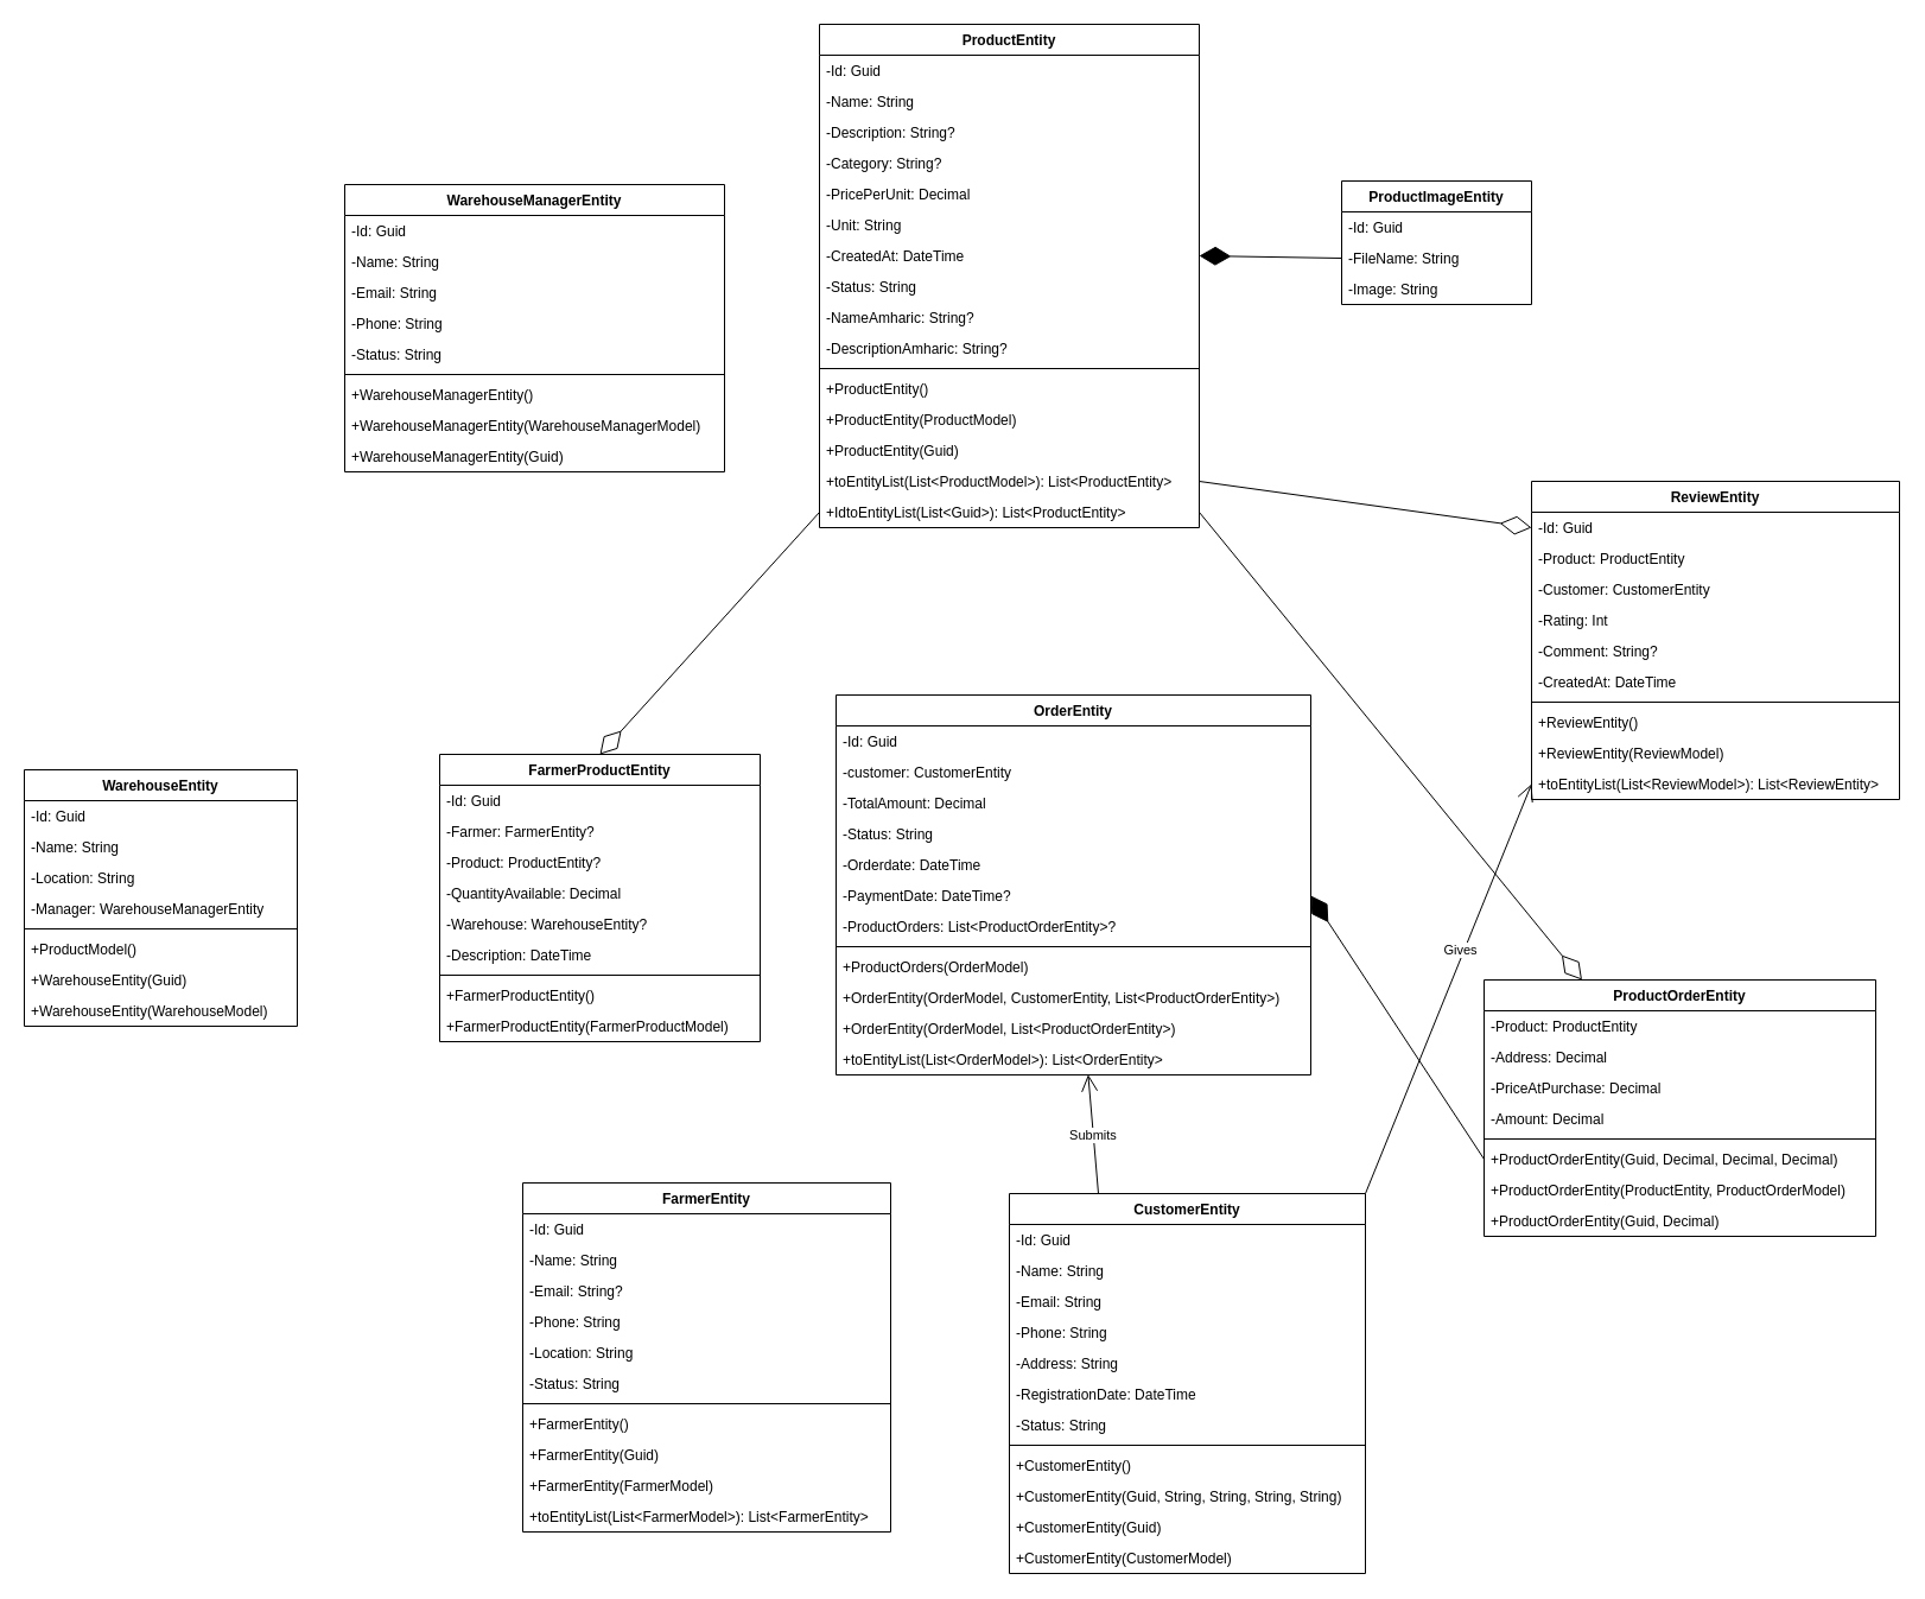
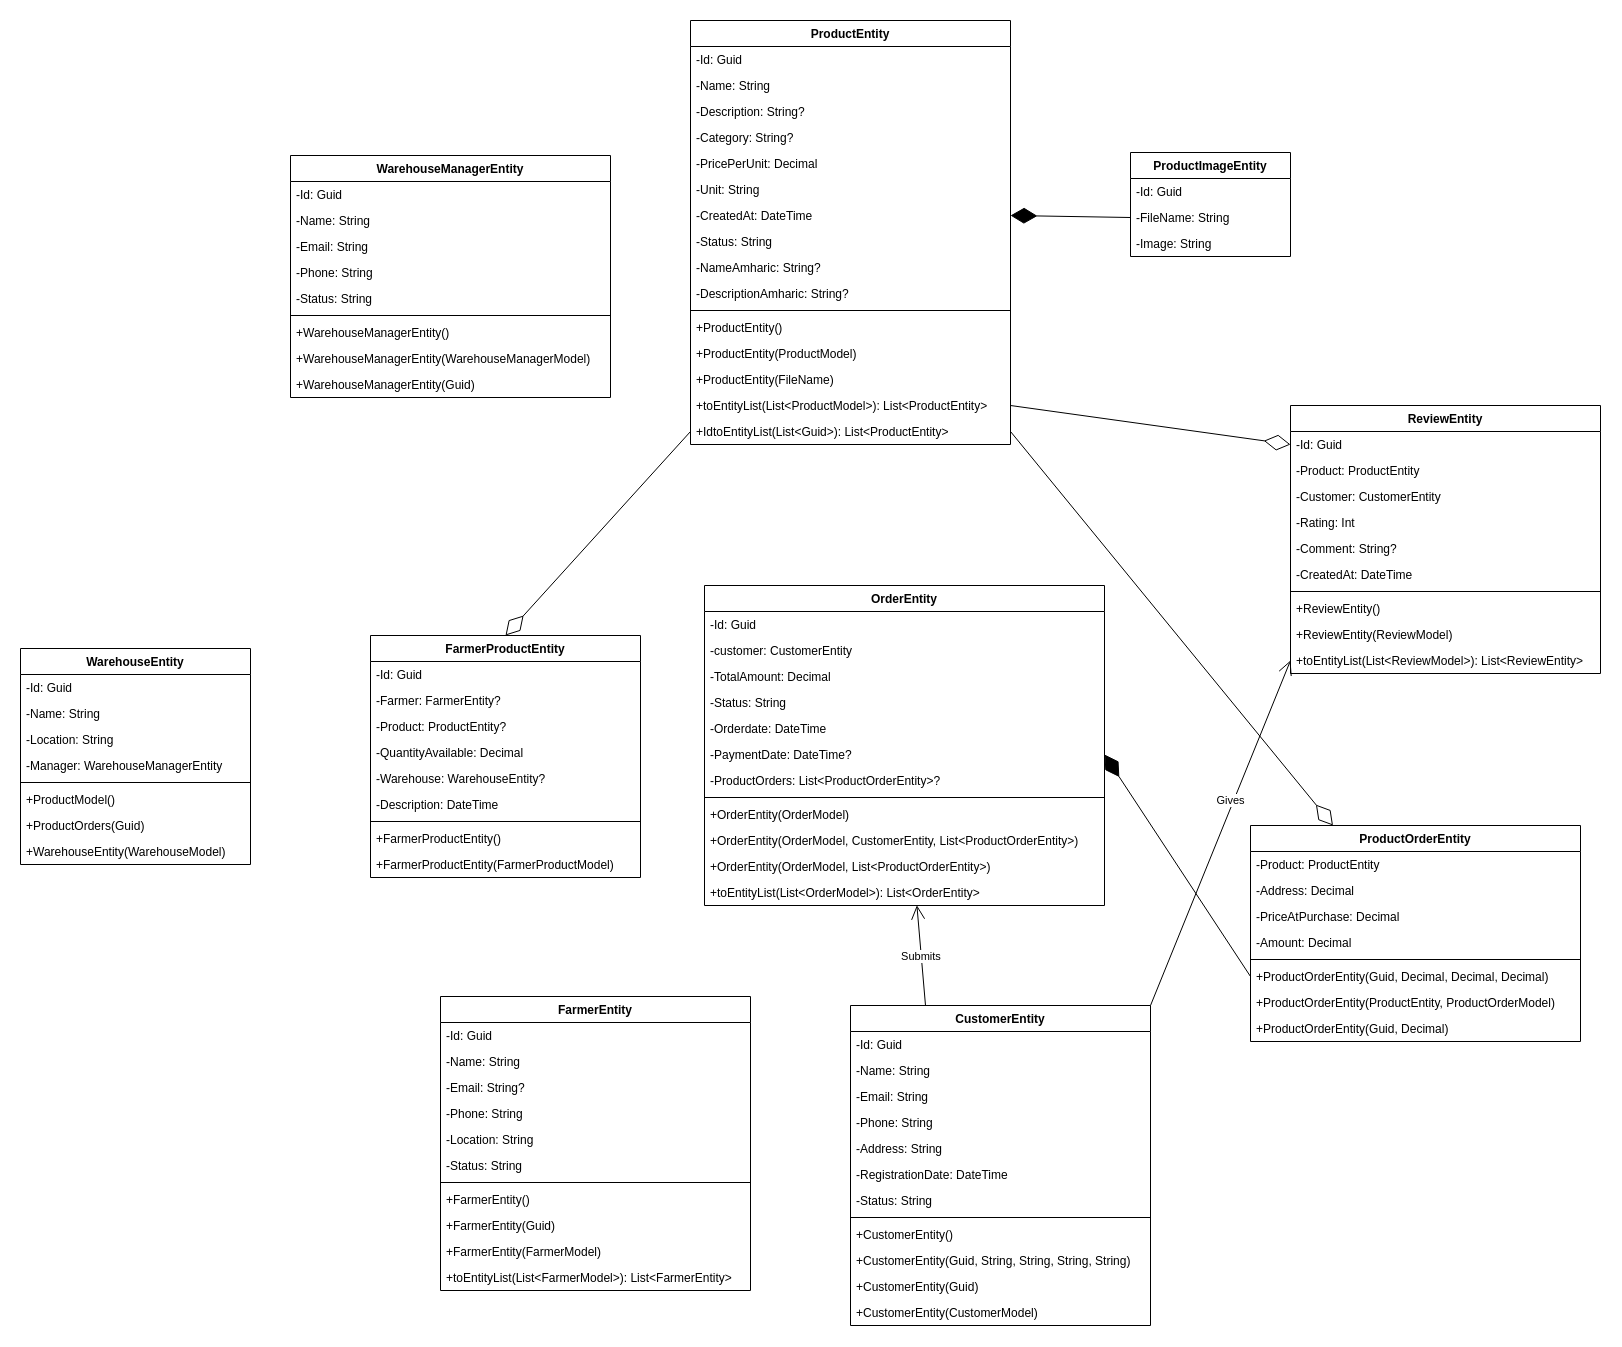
- <mxCell id="64" value="+ProductEntity(Guid)" style="text;strokeColor=none;fillColor=none;align=left;verticalAlign=top;spacingLeft=4;spacingRight=4;overflow=hidden;rotatable=0;points=[[0,0.5],[1,0.5]];portConstraint=eastwest;" vertex="1" parent="50"><mxGeometry y="346" width="320" height="26" as="geometry" /></mxCell>
+ <mxCell id="64" value="+ProductEntity(FileName)" style="text;strokeColor=none;fillColor=none;align=left;verticalAlign=top;spacingLeft=4;spacingRight=4;overflow=hidden;rotatable=0;points=[[0,0.5],[1,0.5]];portConstraint=eastwest;" vertex="1" parent="50"><mxGeometry y="346" width="320" height="26" as="geometry" /></mxCell>
- <mxCell id="46" value="+ProductOrders(OrderModel)" style="text;strokeColor=none;fillColor=none;align=left;verticalAlign=top;spacingLeft=4;spacingRight=4;overflow=hidden;rotatable=0;points=[[0,0.5],[1,0.5]];portConstraint=eastwest;" vertex="1" parent="37"><mxGeometry y="216" width="400" height="26" as="geometry" /></mxCell>
+ <mxCell id="46" value="+OrderEntity(OrderModel)" style="text;strokeColor=none;fillColor=none;align=left;verticalAlign=top;spacingLeft=4;spacingRight=4;overflow=hidden;rotatable=0;points=[[0,0.5],[1,0.5]];portConstraint=eastwest;" vertex="1" parent="37"><mxGeometry y="216" width="400" height="26" as="geometry" /></mxCell>
- <mxCell id="98" value="+WarehouseEntity(Guid)" style="text;strokeColor=none;fillColor=none;align=left;verticalAlign=top;spacingLeft=4;spacingRight=4;overflow=hidden;rotatable=0;points=[[0,0.5],[1,0.5]];portConstraint=eastwest;" vertex="1" parent="91"><mxGeometry y="164" width="230" height="26" as="geometry" /></mxCell>
+ <mxCell id="98" value="+ProductOrders(Guid)" style="text;strokeColor=none;fillColor=none;align=left;verticalAlign=top;spacingLeft=4;spacingRight=4;overflow=hidden;rotatable=0;points=[[0,0.5],[1,0.5]];portConstraint=eastwest;" vertex="1" parent="91"><mxGeometry y="164" width="230" height="26" as="geometry" /></mxCell>
